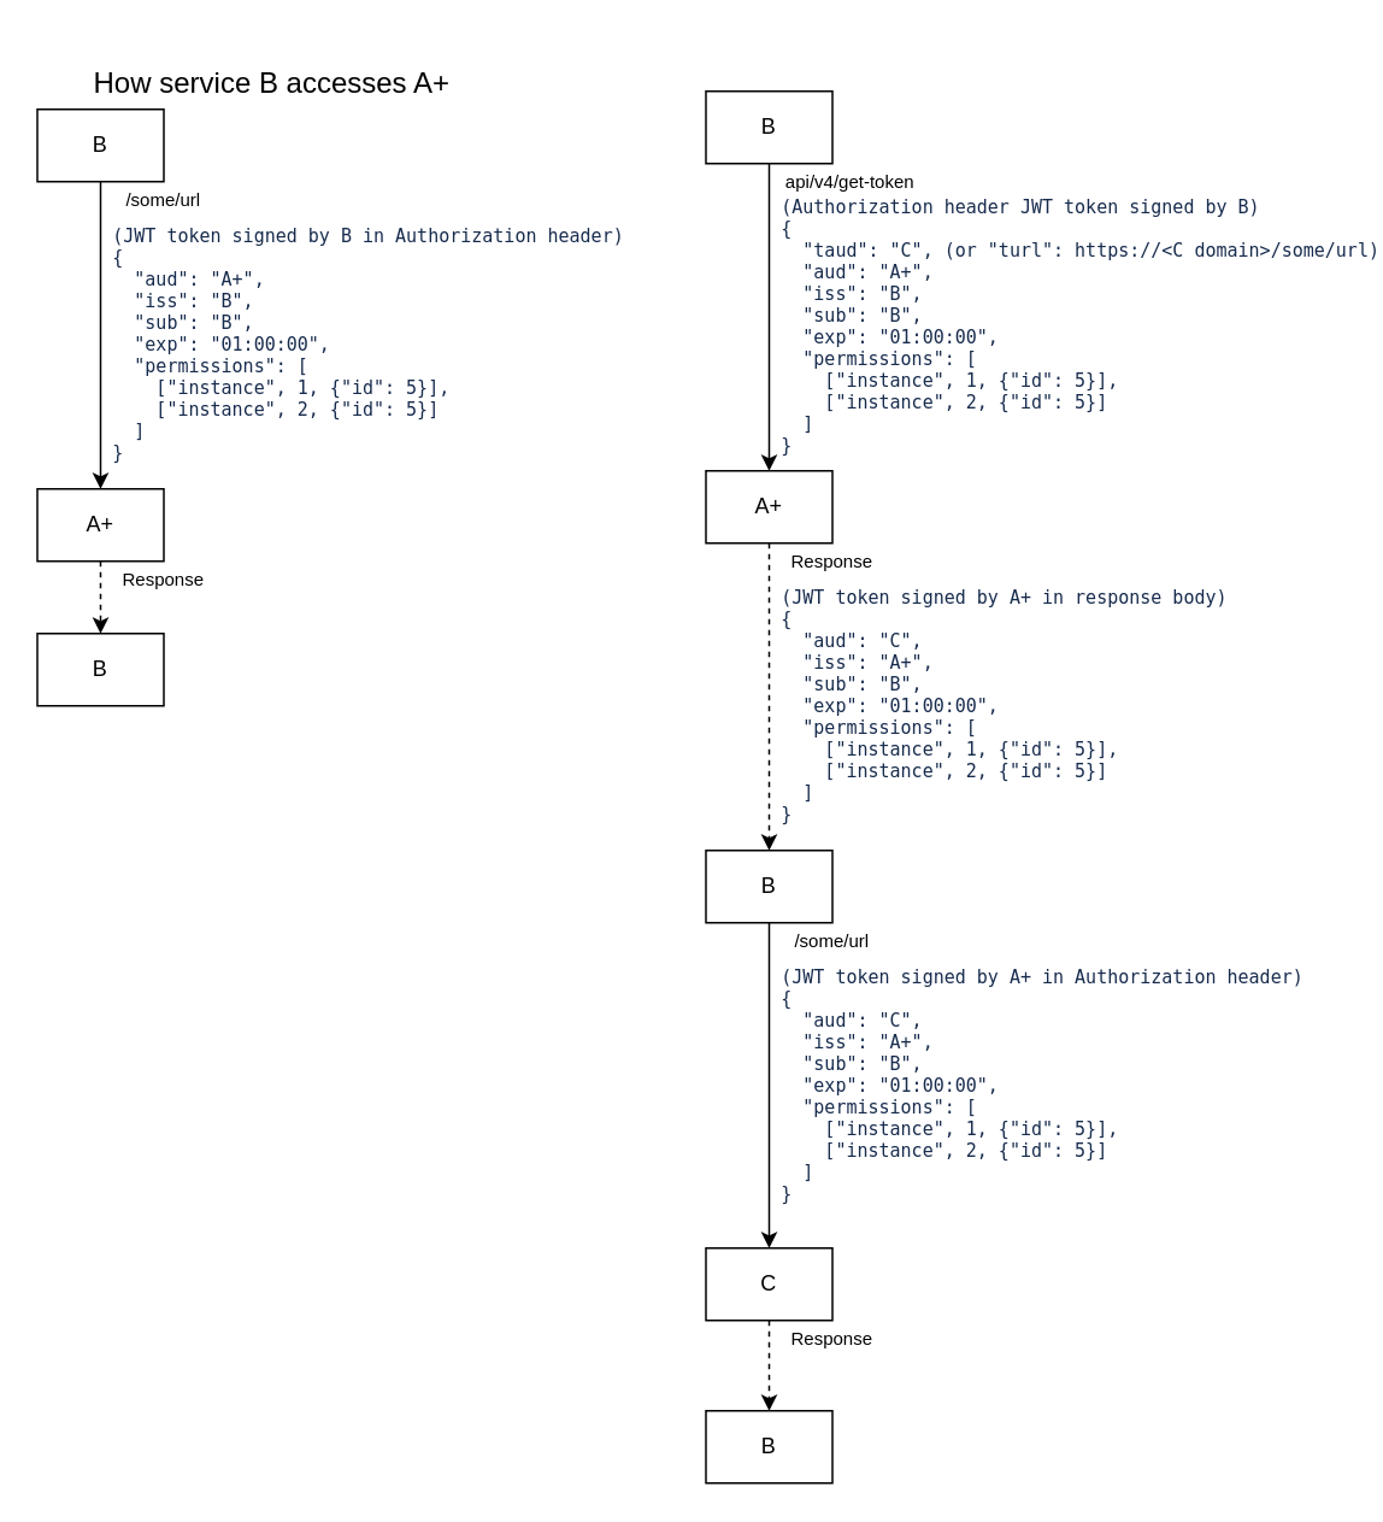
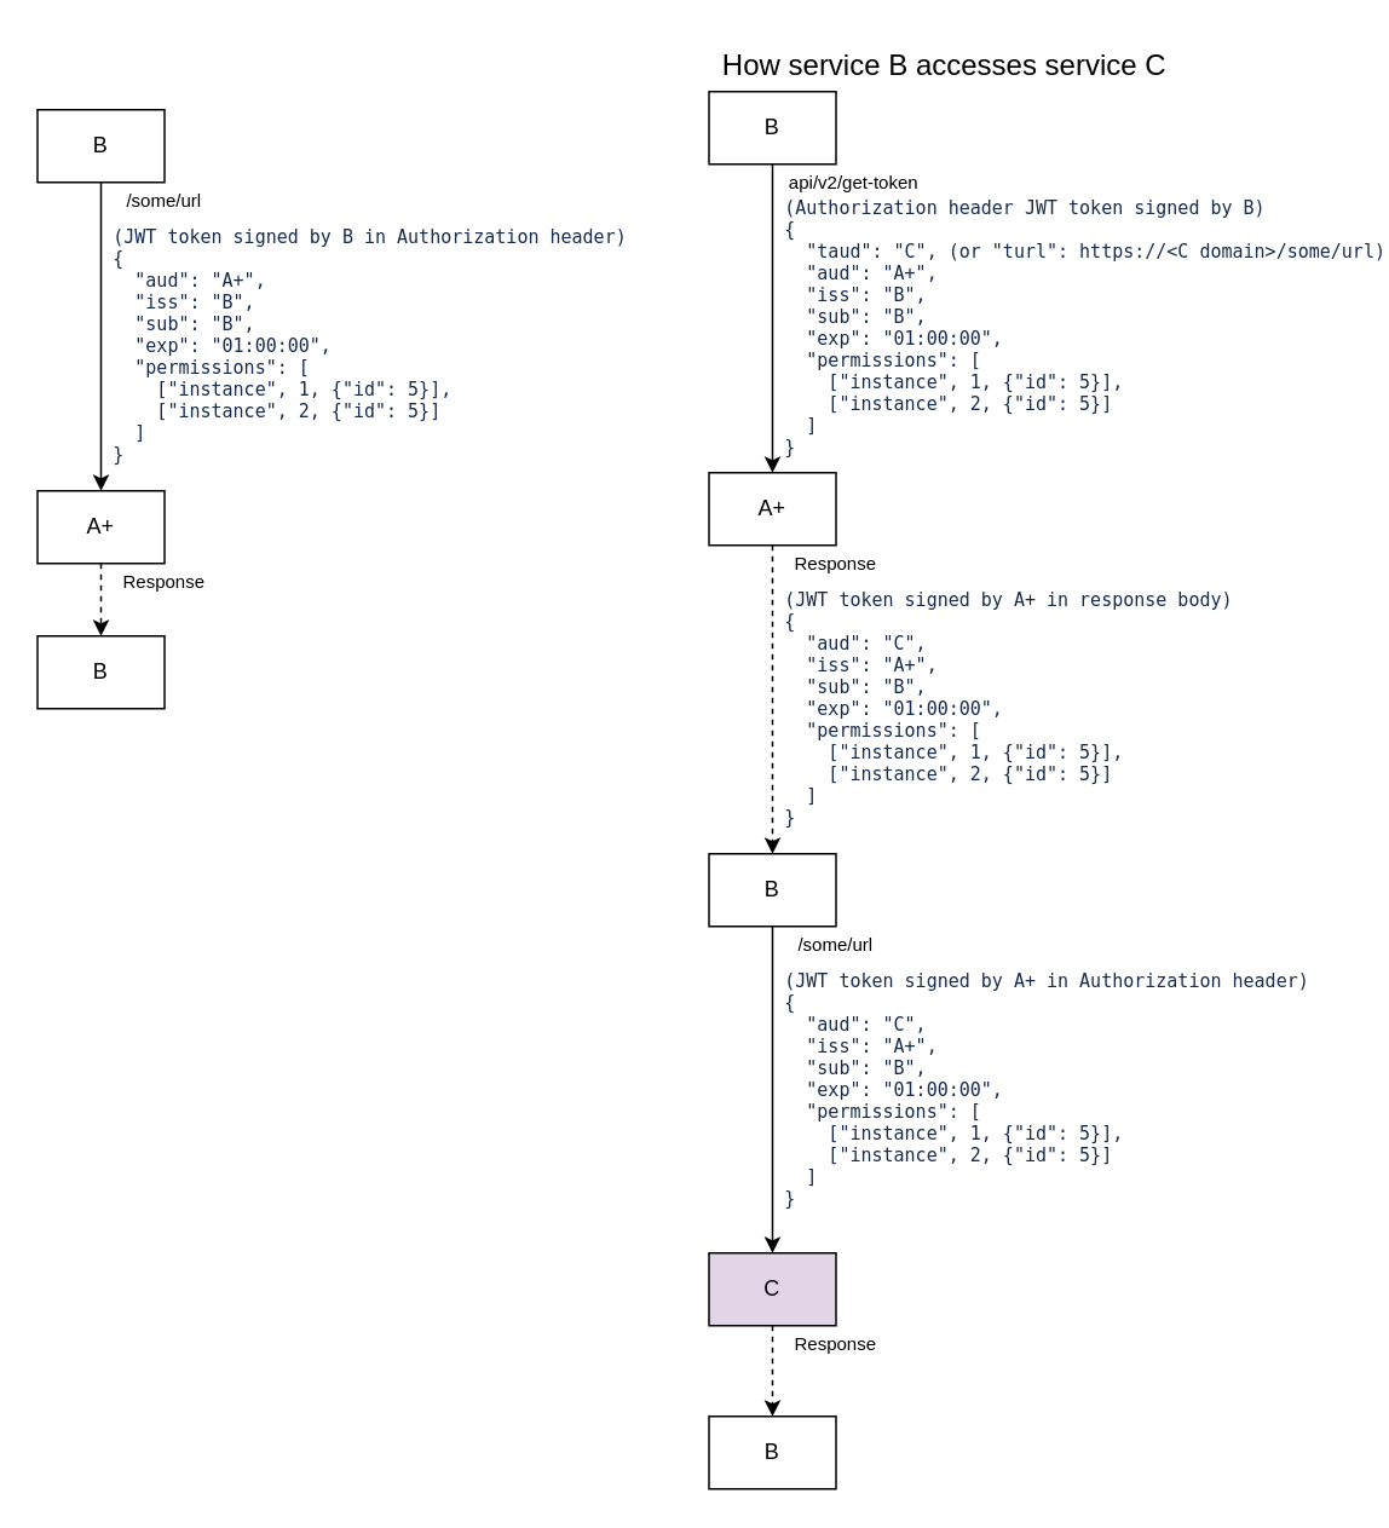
+ <mxCell id="25" value="&lt;font size=&quot;3&quot;&gt;How service B accesses service C&lt;/font&gt;" style="text;html=1;strokeColor=none;fillColor=none;align=center;verticalAlign=middle;whiteSpace=wrap;rounded=0;fontSize=9;" parent="1" vertex="1"><mxGeometry x="390" y="20" width="260" height="30" as="geometry" /></mxCell>
- <mxCell id="10" value="&lt;font size=&quot;3&quot;&gt;How service B accesses A+&lt;/font&gt;" style="text;html=1;strokeColor=none;fillColor=none;align=center;verticalAlign=middle;whiteSpace=wrap;rounded=0;fontSize=9;" parent="1" vertex="1"><mxGeometry x="20" y="30" width="260" height="30" as="geometry" /></mxCell>
- <mxCell id="19" value="&lt;font style=&quot;font-size: 10px&quot;&gt;api/v4/get-token&lt;/font&gt;" style="text;html=1;strokeColor=none;fillColor=none;align=center;verticalAlign=middle;whiteSpace=wrap;rounded=0;" parent="1" vertex="1"><mxGeometry x="430" y="90" width="80" height="20" as="geometry" /></mxCell>
+ <mxCell id="19" value="&lt;font style=&quot;font-size: 10px&quot;&gt;api/v2/get-token&lt;/font&gt;" style="text;html=1;strokeColor=none;fillColor=none;align=center;verticalAlign=middle;whiteSpace=wrap;rounded=0;" parent="1" vertex="1"><mxGeometry x="430" y="90" width="80" height="20" as="geometry" /></mxCell>
- <mxCell id="18" value="C" style="rounded=0;whiteSpace=wrap;html=1;" parent="1" vertex="1"><mxGeometry x="390" y="690" width="70" height="40" as="geometry" /></mxCell>
+ <mxCell id="18" value="C" style="rounded=0;whiteSpace=wrap;html=1;fillColor=#e1d5e7;" parent="1" vertex="1"><mxGeometry x="390" y="690" width="70" height="40" as="geometry" /></mxCell>
